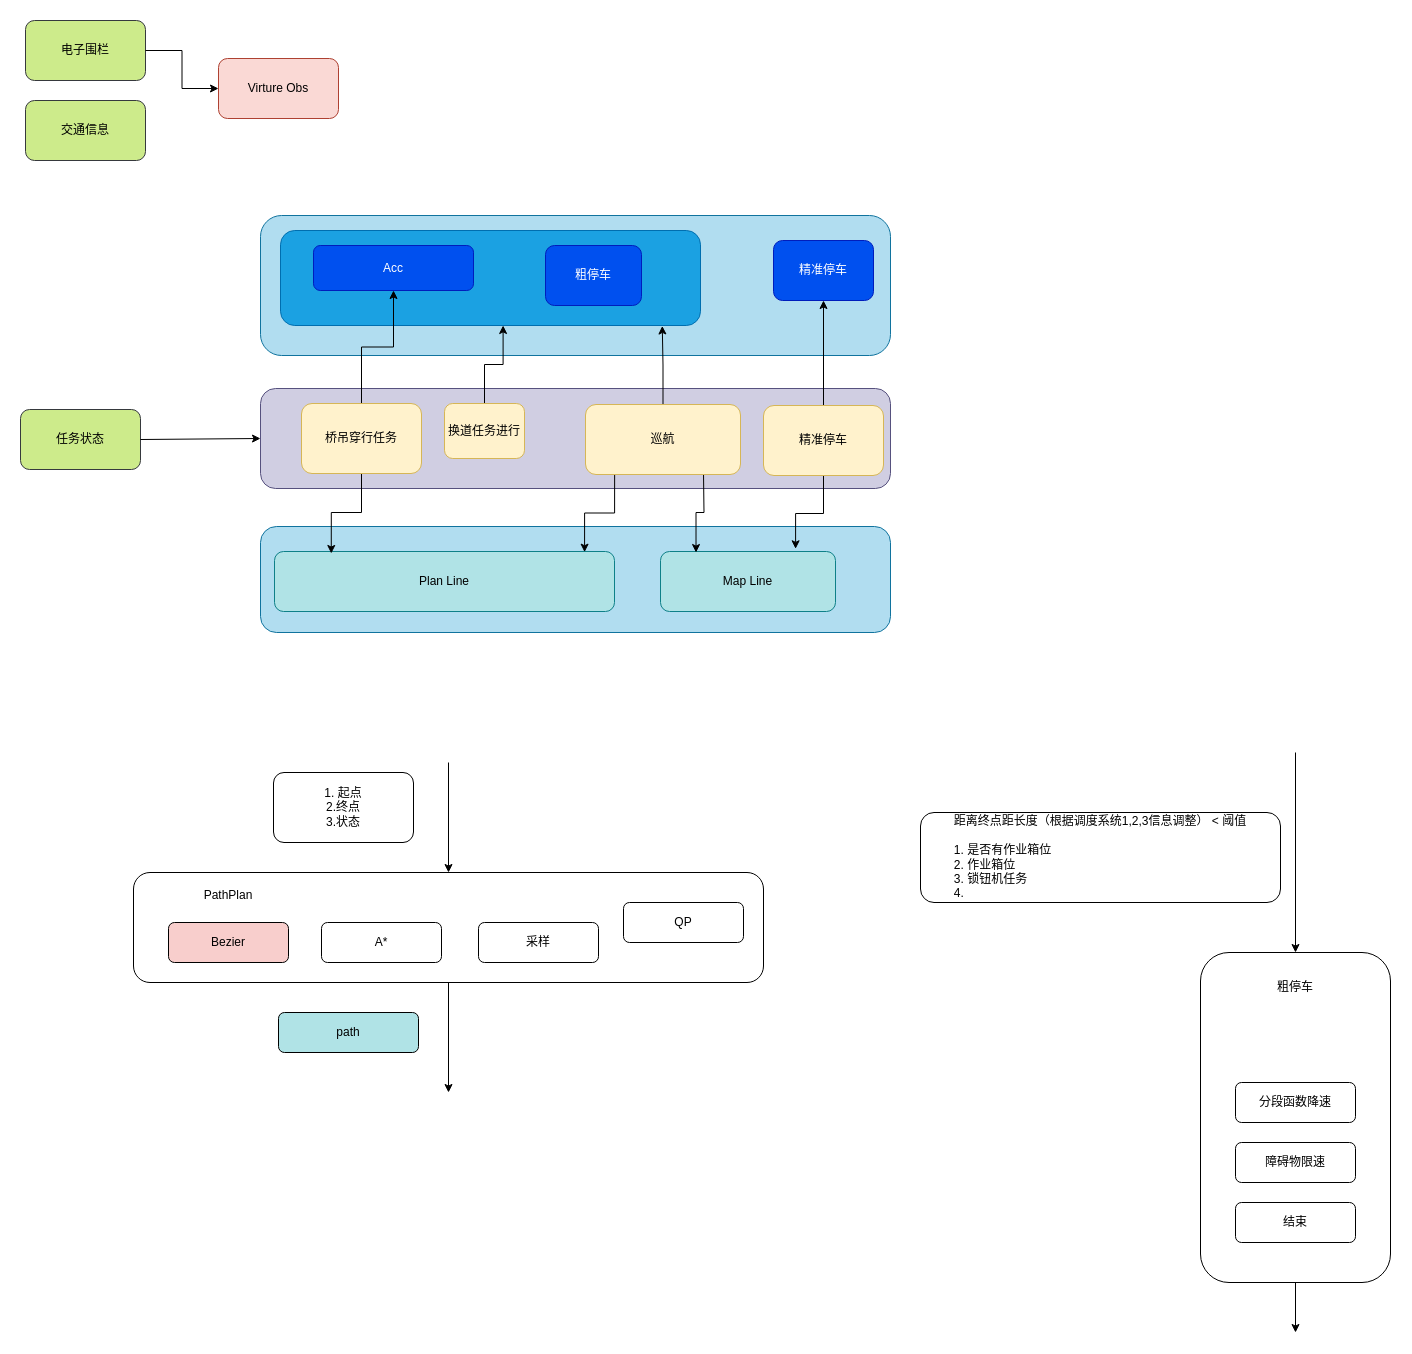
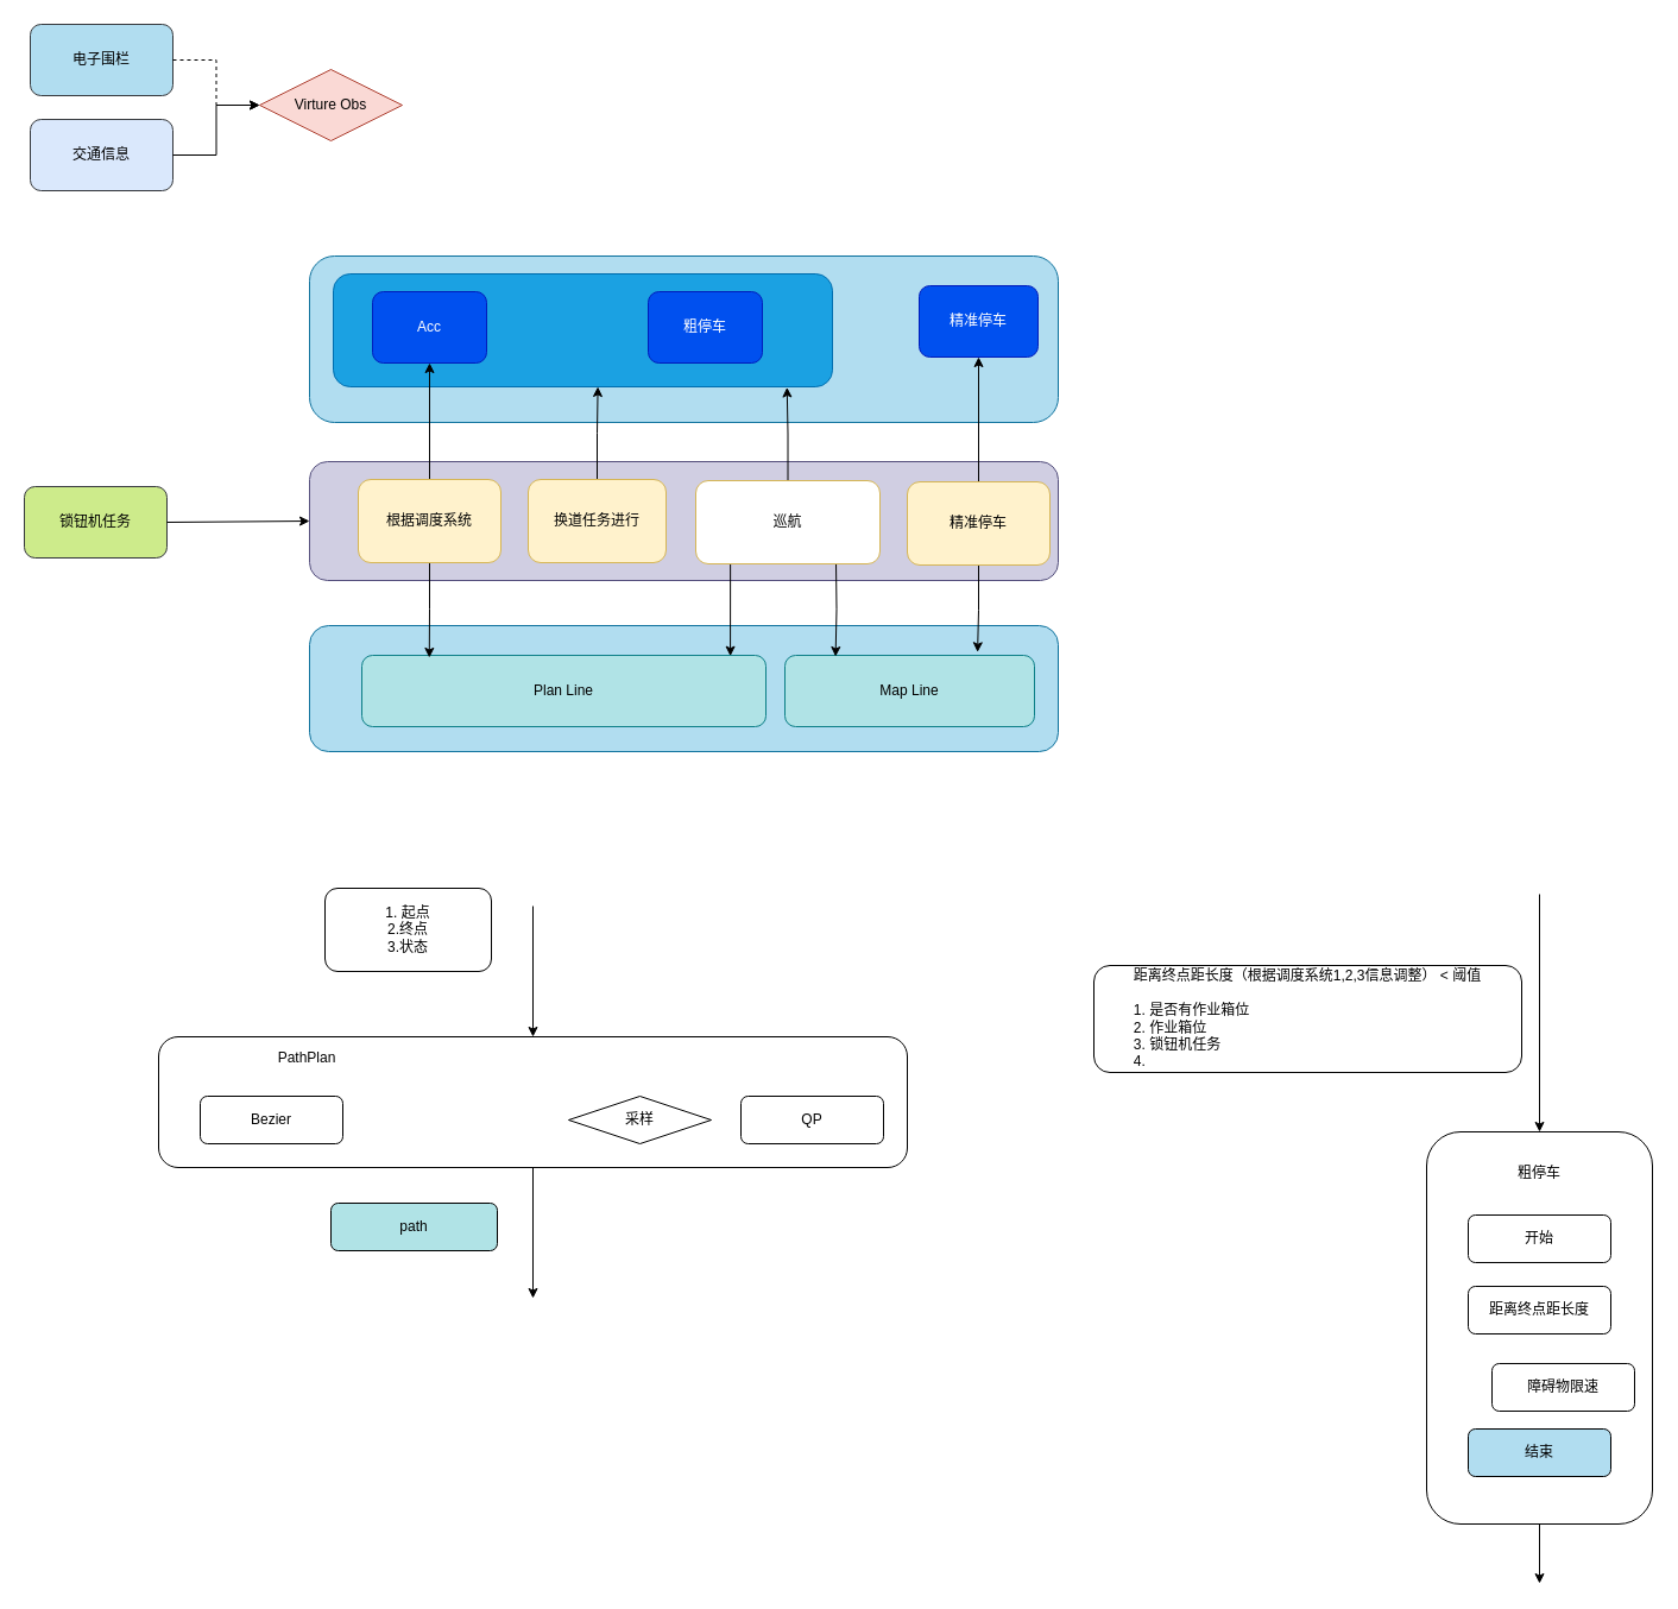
- <mxCell id="6" value="电子围栏" style="rounded=1;whiteSpace=wrap;html=1;fillColor=#cdeb8b;strokeColor=#36393d;" vertex="1" parent="1"><mxGeometry x="25" y="20" width="120" height="60" as="geometry" /></mxCell>
+ <mxCell id="6" value="电子围栏" style="rounded=1;whiteSpace=wrap;html=1;fillColor=#b1ddf0;strokeColor=#36393d;" vertex="1" parent="1"><mxGeometry x="25" y="20" width="120" height="60" as="geometry" /></mxCell>
- <mxCell id="36" value="" style="endArrow=classic;html=1;rounded=0;exitX=1;exitY=0.5;exitDx=0;exitDy=0;entryX=0;entryY=0.5;entryDx=0;entryDy=0;edgeStyle=orthogonalEdgeStyle;" edge="1" parent="1" source="6" target="35"><mxGeometry width="50" height="50" relative="1" as="geometry"><mxPoint x="185" y="138" as="sourcePoint" /><mxPoint x="235" y="88" as="targetPoint" /></mxGeometry></mxCell>
+ <mxCell id="36" value="" style="endArrow=classic;html=1;rounded=0;exitX=1;exitY=0.5;exitDx=0;exitDy=0;entryX=0;entryY=0.5;entryDx=0;entryDy=0;edgeStyle=orthogonalEdgeStyle;dashed=1;" edge="1" parent="1" source="6" target="35"><mxGeometry width="50" height="50" relative="1" as="geometry"><mxPoint x="185" y="138" as="sourcePoint" /><mxPoint x="235" y="88" as="targetPoint" /></mxGeometry></mxCell>
- <mxCell id="35" value="Virture Obs" style="rounded=1;whiteSpace=wrap;html=1;align=center;fillColor=#fad9d5;strokeColor=#ae4132;" vertex="1" parent="1"><mxGeometry x="218" y="58" width="120" height="60" as="geometry" /></mxCell>
+ <mxCell id="35" value="Virture Obs" style="rhombus;whiteSpace=wrap;html=1;align=center;fillColor=#fad9d5;strokeColor=#ae4132;" vertex="1" parent="1"><mxGeometry x="218" y="58" width="120" height="60" as="geometry" /></mxCell>
+ <mxCell id="37" value="" style="endArrow=classic;html=1;rounded=0;exitX=1;exitY=0.5;exitDx=0;exitDy=0;entryX=0;entryY=0.5;entryDx=0;entryDy=0;edgeStyle=orthogonalEdgeStyle;" edge="1" parent="1" source="7" target="35"><mxGeometry width="50" height="50" relative="1" as="geometry"><mxPoint x="155" y="68" as="sourcePoint" /><mxPoint x="270" y="98" as="targetPoint" /></mxGeometry></mxCell>
- <mxCell id="7" value="交通信息" style="rounded=1;whiteSpace=wrap;html=1;fillColor=#cdeb8b;strokeColor=#36393d;" vertex="1" parent="1"><mxGeometry x="25" y="100" width="120" height="60" as="geometry" /></mxCell>
+ <mxCell id="7" value="交通信息" style="rounded=1;whiteSpace=wrap;html=1;fillColor=#dae8fc;strokeColor=#36393d;" vertex="1" parent="1"><mxGeometry x="25" y="100" width="120" height="60" as="geometry" /></mxCell>
- <mxCell id="31" value="Acc&lt;br&gt;" style="rounded=1;whiteSpace=wrap;html=1;fillColor=#0050ef;strokeColor=#001DBC;fontColor=#ffffff;" vertex="1" parent="1"><mxGeometry x="313" y="245" width="160" height="45" as="geometry" /></mxCell>
+ <mxCell id="31" value="Acc&lt;br&gt;" style="rounded=1;whiteSpace=wrap;html=1;fillColor=#0050ef;strokeColor=#001DBC;fontColor=#ffffff;" vertex="1" parent="1"><mxGeometry x="313" y="245" width="96" height="60" as="geometry" /></mxCell>
- <mxCell id="12" value="换道任务进行" style="rounded=1;whiteSpace=wrap;html=1;fillColor=#fff2cc;strokeColor=#d6b656;" vertex="1" parent="1"><mxGeometry x="444" y="403" width="80" height="55" as="geometry" /></mxCell>
+ <mxCell id="12" value="换道任务进行" style="rounded=1;whiteSpace=wrap;html=1;fillColor=#fff2cc;strokeColor=#d6b656;" vertex="1" parent="1"><mxGeometry x="444" y="403" width="116" height="70" as="geometry" /></mxCell>
- <mxCell id="26" value="桥吊穿行任务" style="rounded=1;whiteSpace=wrap;html=1;fillColor=#fff2cc;strokeColor=#d6b656;" vertex="1" parent="1"><mxGeometry x="301" y="403" width="120" height="70" as="geometry" /></mxCell>
+ <mxCell id="26" value="根据调度系统" style="rounded=1;whiteSpace=wrap;html=1;fillColor=#fff2cc;strokeColor=#d6b656;" vertex="1" parent="1"><mxGeometry x="301" y="403" width="120" height="70" as="geometry" /></mxCell>
- <mxCell id="33" value="任务状态" style="rounded=1;whiteSpace=wrap;html=1;fillColor=#cdeb8b;strokeColor=#36393d;" vertex="1" parent="1"><mxGeometry x="20" y="409" width="120" height="60" as="geometry" /></mxCell>
+ <mxCell id="33" value="锁钮机任务" style="rounded=1;whiteSpace=wrap;html=1;fillColor=#cdeb8b;strokeColor=#36393d;" vertex="1" parent="1"><mxGeometry x="20" y="409" width="120" height="60" as="geometry" /></mxCell>
- <mxCell id="30" value="巡航" style="rounded=1;whiteSpace=wrap;html=1;fillColor=#fff2cc;strokeColor=#d6b656;" vertex="1" parent="1"><mxGeometry x="585" y="404" width="155" height="70" as="geometry" /></mxCell>
+ <mxCell id="30" value="巡航" style="rounded=1;whiteSpace=wrap;html=1;fillColor=#ffffff;strokeColor=#d6b656;" vertex="1" parent="1"><mxGeometry x="585" y="404" width="155" height="70" as="geometry" /></mxCell>
- <mxCell id="21" value="Plan Line" style="rounded=1;whiteSpace=wrap;html=1;fillColor=#b0e3e6;strokeColor=#0e8088;" vertex="1" parent="1"><mxGeometry x="274" y="551" width="340" height="60" as="geometry" /></mxCell>
+ <mxCell id="21" value="Plan Line" style="rounded=1;whiteSpace=wrap;html=1;fillColor=#b0e3e6;strokeColor=#0e8088;" vertex="1" parent="1"><mxGeometry x="304" y="551" width="340" height="60" as="geometry" /></mxCell>
- <mxCell id="20" value="Map Line" style="rounded=1;whiteSpace=wrap;html=1;fillColor=#b0e3e6;strokeColor=#0e8088;" vertex="1" parent="1"><mxGeometry x="660" y="551" width="175" height="60" as="geometry" /></mxCell>
+ <mxCell id="20" value="Map Line" style="rounded=1;whiteSpace=wrap;html=1;fillColor=#b0e3e6;strokeColor=#0e8088;" vertex="1" parent="1"><mxGeometry x="660" y="551" width="210" height="60" as="geometry" /></mxCell>
- <mxCell id="44" value="1. 起点&lt;br&gt;2.终点&lt;br&gt;3.状态" style="rounded=1;whiteSpace=wrap;html=1;" vertex="1" parent="1"><mxGeometry x="273" y="772" width="140" height="70" as="geometry" /></mxCell>
+ <mxCell id="44" value="1. 起点&lt;br&gt;2.终点&lt;br&gt;3.状态" style="rounded=1;whiteSpace=wrap;html=1;" vertex="1" parent="1"><mxGeometry x="273" y="747" width="140" height="70" as="geometry" /></mxCell>
- <mxCell id="40" value="PathPlan" style="text;html=1;strokeColor=none;fillColor=none;align=center;verticalAlign=middle;whiteSpace=wrap;rounded=0;" vertex="1" parent="1"><mxGeometry x="198" y="880" width="60" height="30" as="geometry" /></mxCell>
+ <mxCell id="40" value="PathPlan" style="text;html=1;strokeColor=none;fillColor=none;align=center;verticalAlign=middle;whiteSpace=wrap;rounded=0;" vertex="1" parent="1"><mxGeometry x="228" y="875" width="60" height="30" as="geometry" /></mxCell>
- <mxCell id="48" value="QP" style="rounded=1;whiteSpace=wrap;html=1;" vertex="1" parent="1"><mxGeometry x="623" y="902" width="120" height="40" as="geometry" /></mxCell>
+ <mxCell id="48" value="QP" style="rounded=1;whiteSpace=wrap;html=1;" vertex="1" parent="1"><mxGeometry x="623" y="922" width="120" height="40" as="geometry" /></mxCell>
- <mxCell id="42" value="Bezier" style="rounded=1;whiteSpace=wrap;html=1;fillColor=#f8cecc;" vertex="1" parent="1"><mxGeometry x="168" y="922" width="120" height="40" as="geometry" /></mxCell>
+ <mxCell id="42" value="Bezier" style="rounded=1;whiteSpace=wrap;html=1;" vertex="1" parent="1"><mxGeometry x="168" y="922" width="120" height="40" as="geometry" /></mxCell>
- <mxCell id="41" value="A*" style="rounded=1;whiteSpace=wrap;html=1;" vertex="1" parent="1"><mxGeometry x="321" y="922" width="120" height="40" as="geometry" /></mxCell>
- <mxCell id="47" value="采样" style="rounded=1;whiteSpace=wrap;html=1;" vertex="1" parent="1"><mxGeometry x="478" y="922" width="120" height="40" as="geometry" /></mxCell>
+ <mxCell id="47" value="采样" style="rhombus;whiteSpace=wrap;html=1;" vertex="1" parent="1"><mxGeometry x="478" y="922" width="120" height="40" as="geometry" /></mxCell>
+ <mxCell id="14" value="开始" style="rounded=1;whiteSpace=wrap;html=1;" vertex="1" parent="1"><mxGeometry x="1235" y="1022" width="120" height="40" as="geometry" /></mxCell>
- <mxCell id="17" value="分段函数降速" style="rounded=1;whiteSpace=wrap;html=1;" vertex="1" parent="1"><mxGeometry x="1235" y="1082" width="120" height="40" as="geometry" /></mxCell>
+ <mxCell id="17" value="距离终点距长度" style="rounded=1;whiteSpace=wrap;html=1;" vertex="1" parent="1"><mxGeometry x="1235" y="1082" width="120" height="40" as="geometry" /></mxCell>
- <mxCell id="16" value="障碍物限速" style="rounded=1;whiteSpace=wrap;html=1;" vertex="1" parent="1"><mxGeometry x="1235" y="1142" width="120" height="40" as="geometry" /></mxCell>
+ <mxCell id="16" value="障碍物限速" style="rounded=1;whiteSpace=wrap;html=1;" vertex="1" parent="1"><mxGeometry x="1255" y="1147" width="120" height="40" as="geometry" /></mxCell>
- <mxCell id="38" value="结束" style="rounded=1;whiteSpace=wrap;html=1;" vertex="1" parent="1"><mxGeometry x="1235" y="1202" width="120" height="40" as="geometry" /></mxCell>
+ <mxCell id="38" value="结束" style="rounded=1;whiteSpace=wrap;html=1;fillColor=#b1ddf0;" vertex="1" parent="1"><mxGeometry x="1235" y="1202" width="120" height="40" as="geometry" /></mxCell>
